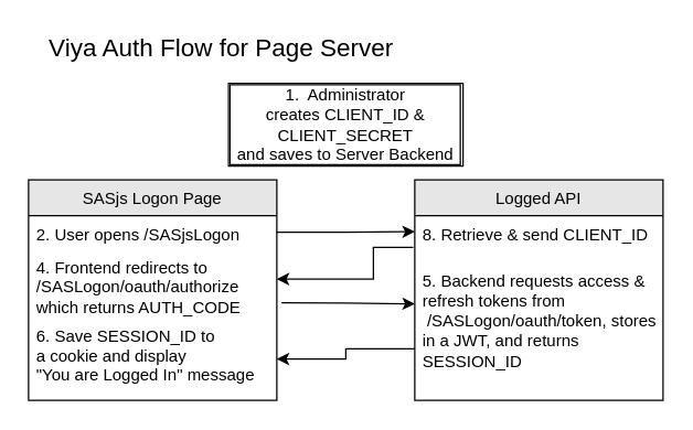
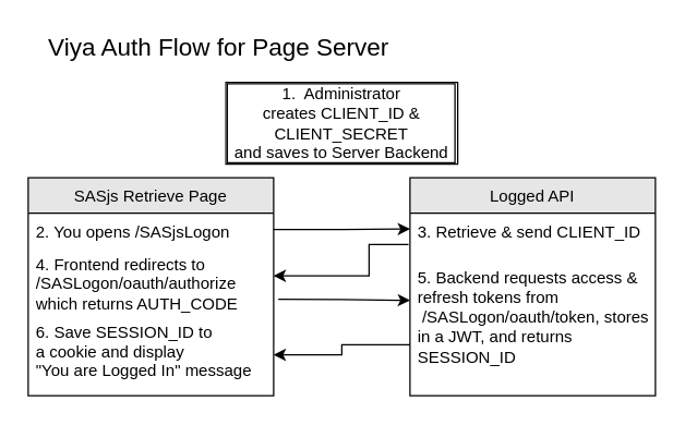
- <mxCell id="2" value="SASjs Logon Page" style="swimlane;fontStyle=0;childLayout=stackLayout;horizontal=1;startSize=26;horizontalStack=0;resizeParent=1;resizeParentMax=0;resizeLast=0;collapsible=1;marginBottom=0;strokeColor=#000000;fillColor=#E6E6E6;color:#000000;fontColor=#000000;" vertex="1" parent="1"><mxGeometry x="20" y="130" width="180" height="160" as="geometry" /></mxCell>
+ <mxCell id="2" value="SASjs Retrieve Page" style="swimlane;fontStyle=0;childLayout=stackLayout;horizontal=1;startSize=26;horizontalStack=0;resizeParent=1;resizeParentMax=0;resizeLast=0;collapsible=1;marginBottom=0;strokeColor=#000000;fillColor=#E6E6E6;color:#000000;fontColor=#000000;" vertex="1" parent="1"><mxGeometry x="20" y="130" width="180" height="160" as="geometry" /></mxCell>
- <mxCell id="3" value="2. User opens /SASjsLogon" style="text;strokeColor=none;fillColor=none;align=left;verticalAlign=top;spacingLeft=4;spacingRight=4;overflow=hidden;rotatable=0;points=[[0,0.5],[1,0.5]];portConstraint=eastwest;fontColor=#000000;whiteSpace=wrap;" vertex="1" parent="2"><mxGeometry y="26" width="180" height="24" as="geometry" /></mxCell>
+ <mxCell id="3" value="2. You opens /SASjsLogon" style="text;strokeColor=none;fillColor=none;align=left;verticalAlign=top;spacingLeft=4;spacingRight=4;overflow=hidden;rotatable=0;points=[[0,0.5],[1,0.5]];portConstraint=eastwest;fontColor=#000000;whiteSpace=wrap;" vertex="1" parent="2"><mxGeometry y="26" width="180" height="24" as="geometry" /></mxCell>
- <mxCell id="8" value="8. Retrieve &amp; send CLIENT_ID" style="text;strokeColor=none;fillColor=none;align=left;verticalAlign=top;spacingLeft=4;spacingRight=4;overflow=hidden;rotatable=0;points=[[0,0.5],[1,0.5]];portConstraint=eastwest;fontColor=#000000;" vertex="1" parent="7"><mxGeometry y="26" width="180" height="34" as="geometry" /></mxCell>
+ <mxCell id="8" value="3. Retrieve &amp; send CLIENT_ID" style="text;strokeColor=none;fillColor=none;align=left;verticalAlign=top;spacingLeft=4;spacingRight=4;overflow=hidden;rotatable=0;points=[[0,0.5],[1,0.5]];portConstraint=eastwest;fontColor=#000000;" vertex="1" parent="7"><mxGeometry y="26" width="180" height="34" as="geometry" /></mxCell>
